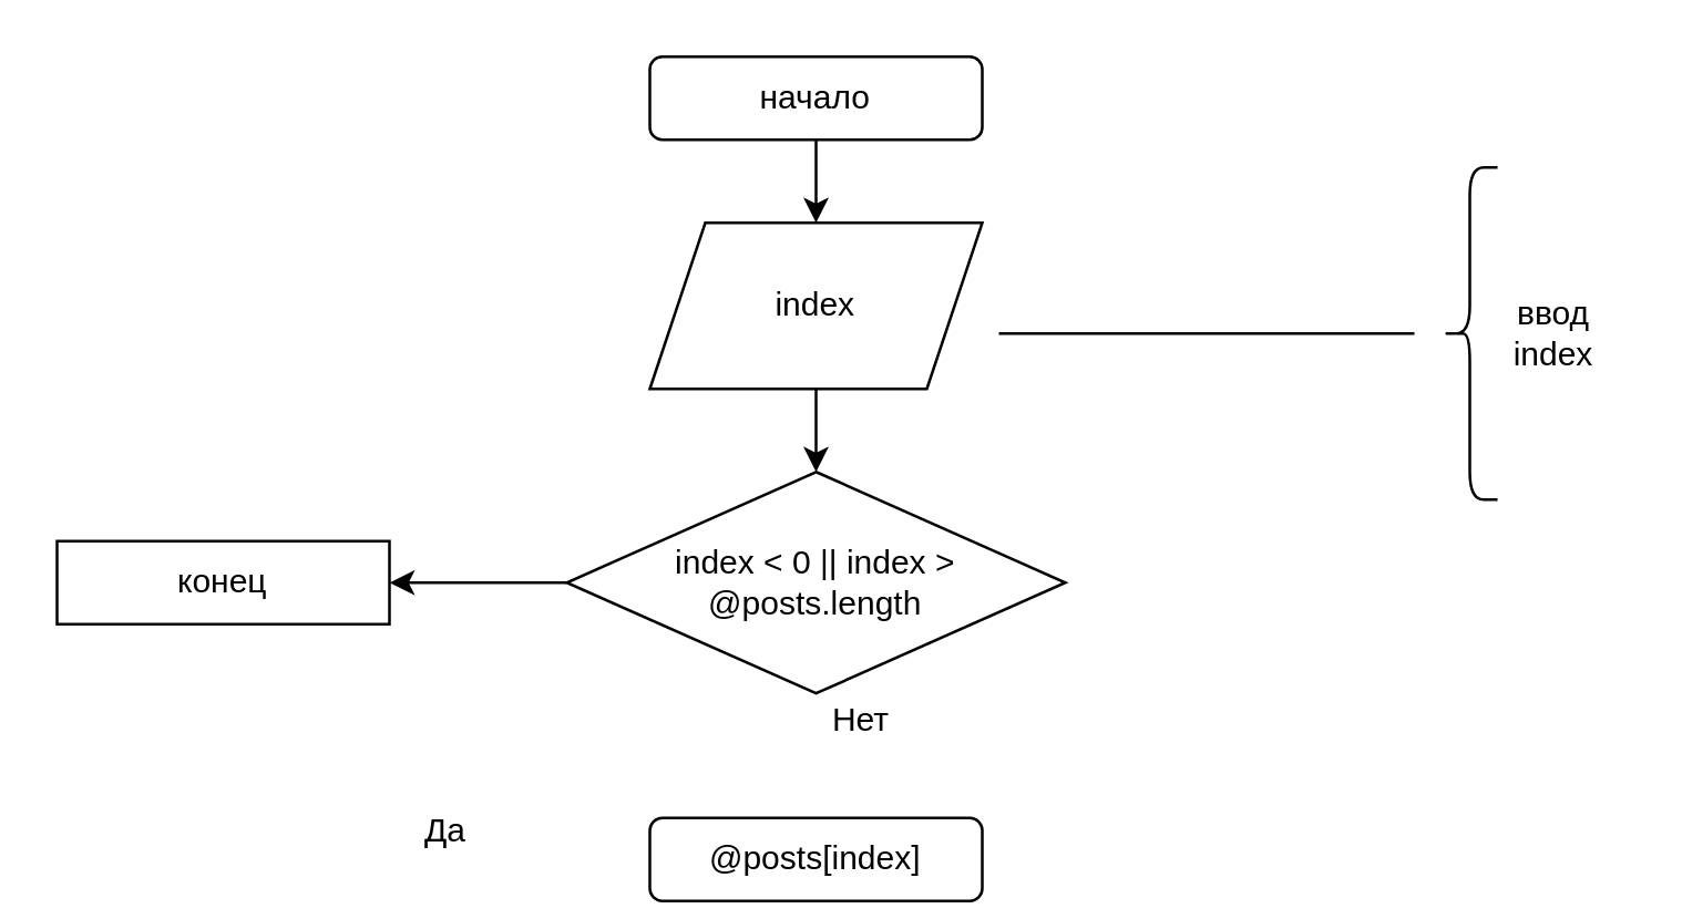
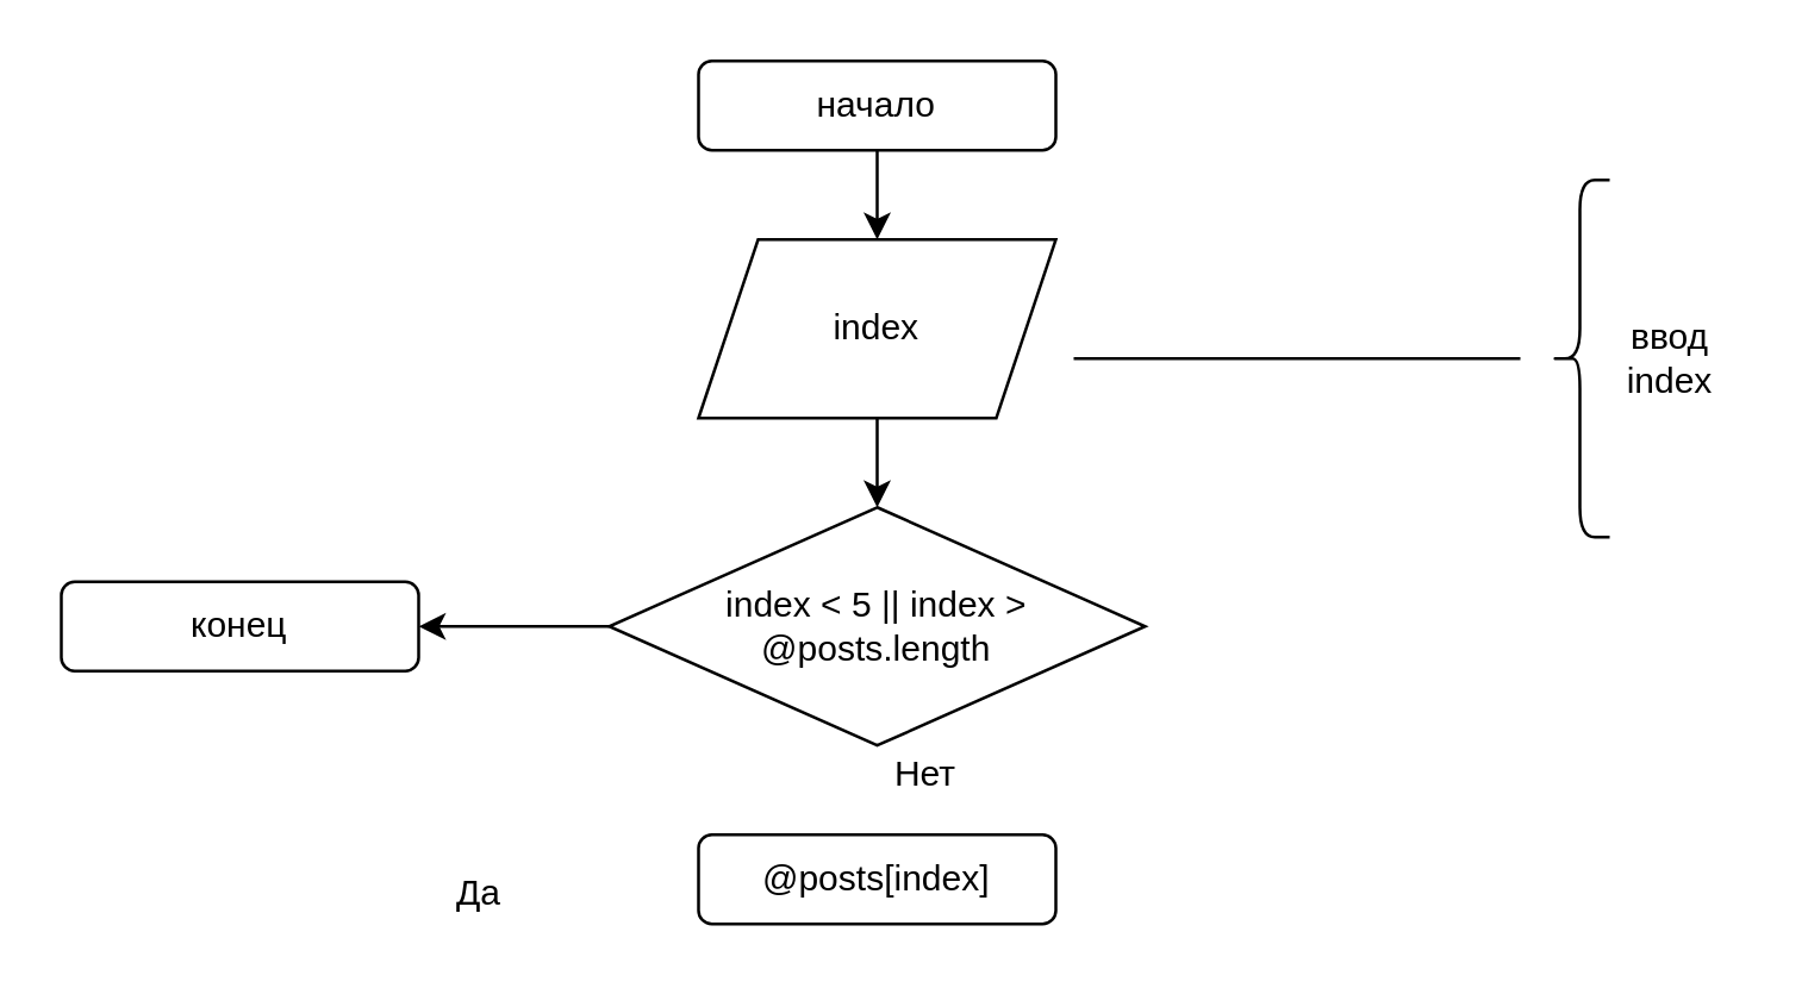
- <mxCell id="12" value="конец" style="whiteSpace=wrap;html=1;rounded=0;" vertex="1" parent="1"><mxGeometry x="20" y="195" width="120" height="30" as="geometry" /></mxCell>
+ <mxCell id="12" value="конец" style="rounded=1;whiteSpace=wrap;html=1;" vertex="1" parent="1"><mxGeometry x="20" y="195" width="120" height="30" as="geometry" /></mxCell>
- <mxCell id="11" value="index &amp;lt; 0 || index &amp;gt; @posts.length" style="rhombus;whiteSpace=wrap;html=1;" vertex="1" parent="1"><mxGeometry x="204" y="170" width="180" height="80" as="geometry" /></mxCell>
+ <mxCell id="11" value="index &amp;lt; 5 || index &amp;gt; @posts.length" style="rhombus;whiteSpace=wrap;html=1;" vertex="1" parent="1"><mxGeometry x="204" y="170" width="180" height="80" as="geometry" /></mxCell>
- <mxCell id="14" value="@posts[index]" style="rounded=1;whiteSpace=wrap;html=1;" vertex="1" parent="1"><mxGeometry x="234" y="295" width="120" height="30" as="geometry" /></mxCell>
+ <mxCell id="14" value="@posts[index]" style="rounded=1;whiteSpace=wrap;html=1;" vertex="1" parent="1"><mxGeometry x="234" y="280" width="120" height="30" as="geometry" /></mxCell>
